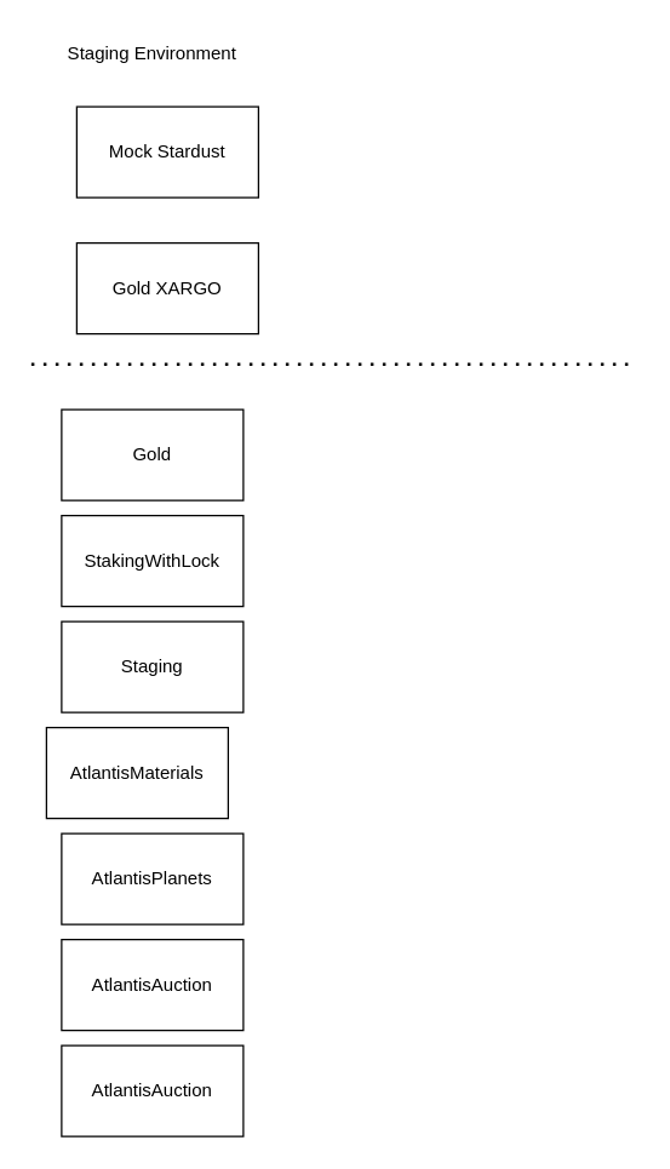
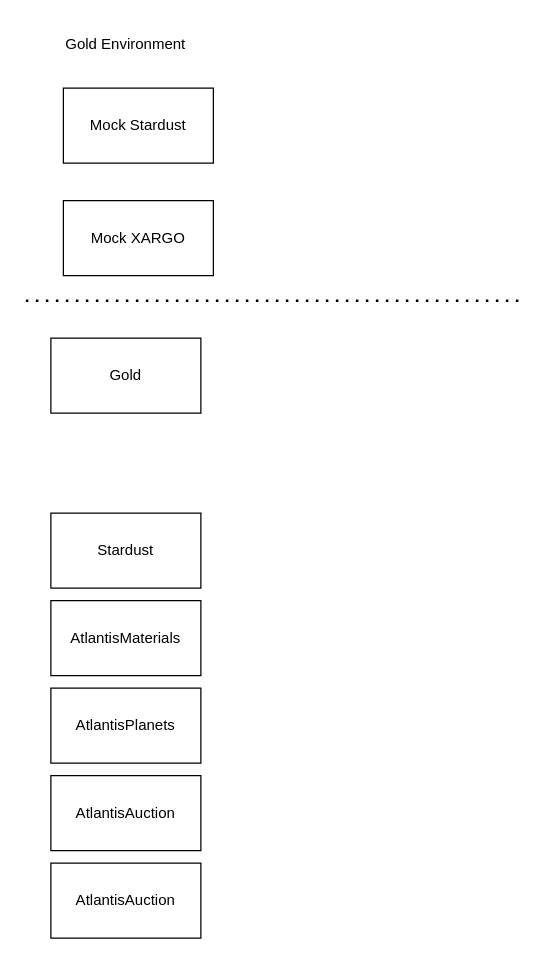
- <mxCell id="5" value="Staging Environment" style="text;html=1;strokeColor=none;fillColor=none;align=center;verticalAlign=middle;whiteSpace=wrap;rounded=0;" vertex="1" parent="1"><mxGeometry x="20" y="20" width="160" height="30" as="geometry" /></mxCell>
+ <mxCell id="5" value="Gold Environment" style="text;html=1;strokeColor=none;fillColor=none;align=center;verticalAlign=middle;whiteSpace=wrap;rounded=0;" vertex="1" parent="1"><mxGeometry x="20" y="20" width="160" height="30" as="geometry" /></mxCell>
- <mxCell id="3" value="Gold XARGO" style="rounded=0;whiteSpace=wrap;html=1;" vertex="1" parent="1"><mxGeometry x="50" y="160" width="120" height="60" as="geometry" /></mxCell>
+ <mxCell id="3" value="Mock XARGO" style="rounded=0;whiteSpace=wrap;html=1;" vertex="1" parent="1"><mxGeometry x="50" y="160" width="120" height="60" as="geometry" /></mxCell>
- <mxCell id="7" value="StakingWithLock" style="rounded=0;whiteSpace=wrap;html=1;" vertex="1" parent="1"><mxGeometry x="40" y="340" width="120" height="60" as="geometry" /></mxCell>
- <mxCell id="8" value="Staging" style="rounded=0;whiteSpace=wrap;html=1;" vertex="1" parent="1"><mxGeometry x="40" y="410" width="120" height="60" as="geometry" /></mxCell>
+ <mxCell id="8" value="Stardust" style="rounded=0;whiteSpace=wrap;html=1;" vertex="1" parent="1"><mxGeometry x="40" y="410" width="120" height="60" as="geometry" /></mxCell>
- <mxCell id="9" value="AtlantisMaterials" style="rounded=0;whiteSpace=wrap;html=1;" vertex="1" parent="1"><mxGeometry x="30" y="480" width="120" height="60" as="geometry" /></mxCell>
+ <mxCell id="9" value="AtlantisMaterials" style="rounded=0;whiteSpace=wrap;html=1;" vertex="1" parent="1"><mxGeometry x="40" y="480" width="120" height="60" as="geometry" /></mxCell>
